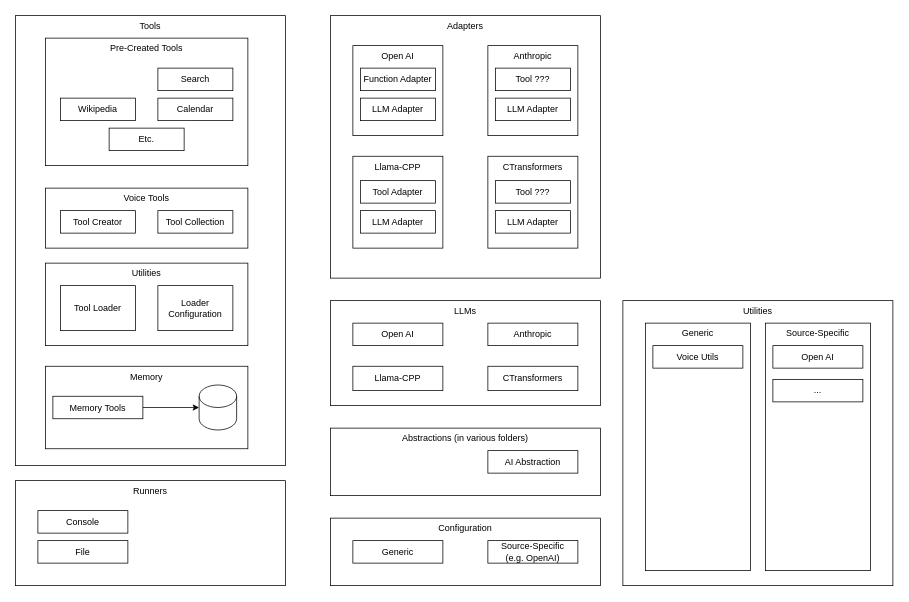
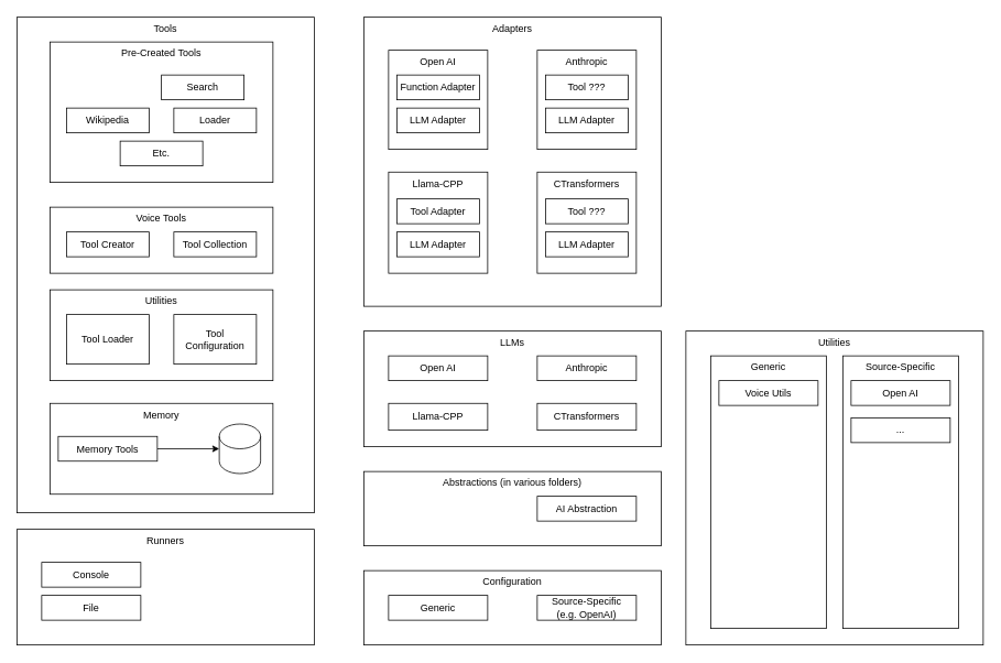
- <mxCell id="10" value="Search" style="rounded=0;whiteSpace=wrap;html=1;" vertex="1" parent="1"><mxGeometry x="210" y="90" width="100" height="30" as="geometry" /></mxCell>
+ <mxCell id="10" value="Search" style="rounded=0;whiteSpace=wrap;html=1;" vertex="1" parent="1"><mxGeometry x="195" y="90" width="100" height="30" as="geometry" /></mxCell>
- <mxCell id="12" value="Calendar" style="rounded=0;whiteSpace=wrap;html=1;" vertex="1" parent="1"><mxGeometry x="210" y="130" width="100" height="30" as="geometry" /></mxCell>
+ <mxCell id="12" value="Loader" style="rounded=0;whiteSpace=wrap;html=1;" vertex="1" parent="1"><mxGeometry x="210" y="130" width="100" height="30" as="geometry" /></mxCell>
- <mxCell id="35" value="Loader&lt;br&gt;Configuration" style="rounded=0;whiteSpace=wrap;html=1;" vertex="1" parent="1"><mxGeometry x="210" y="380" width="100" height="60" as="geometry" /></mxCell>
+ <mxCell id="35" value="Tool&lt;br&gt;Configuration" style="rounded=0;whiteSpace=wrap;html=1;" vertex="1" parent="1"><mxGeometry x="210" y="380" width="100" height="60" as="geometry" /></mxCell>
